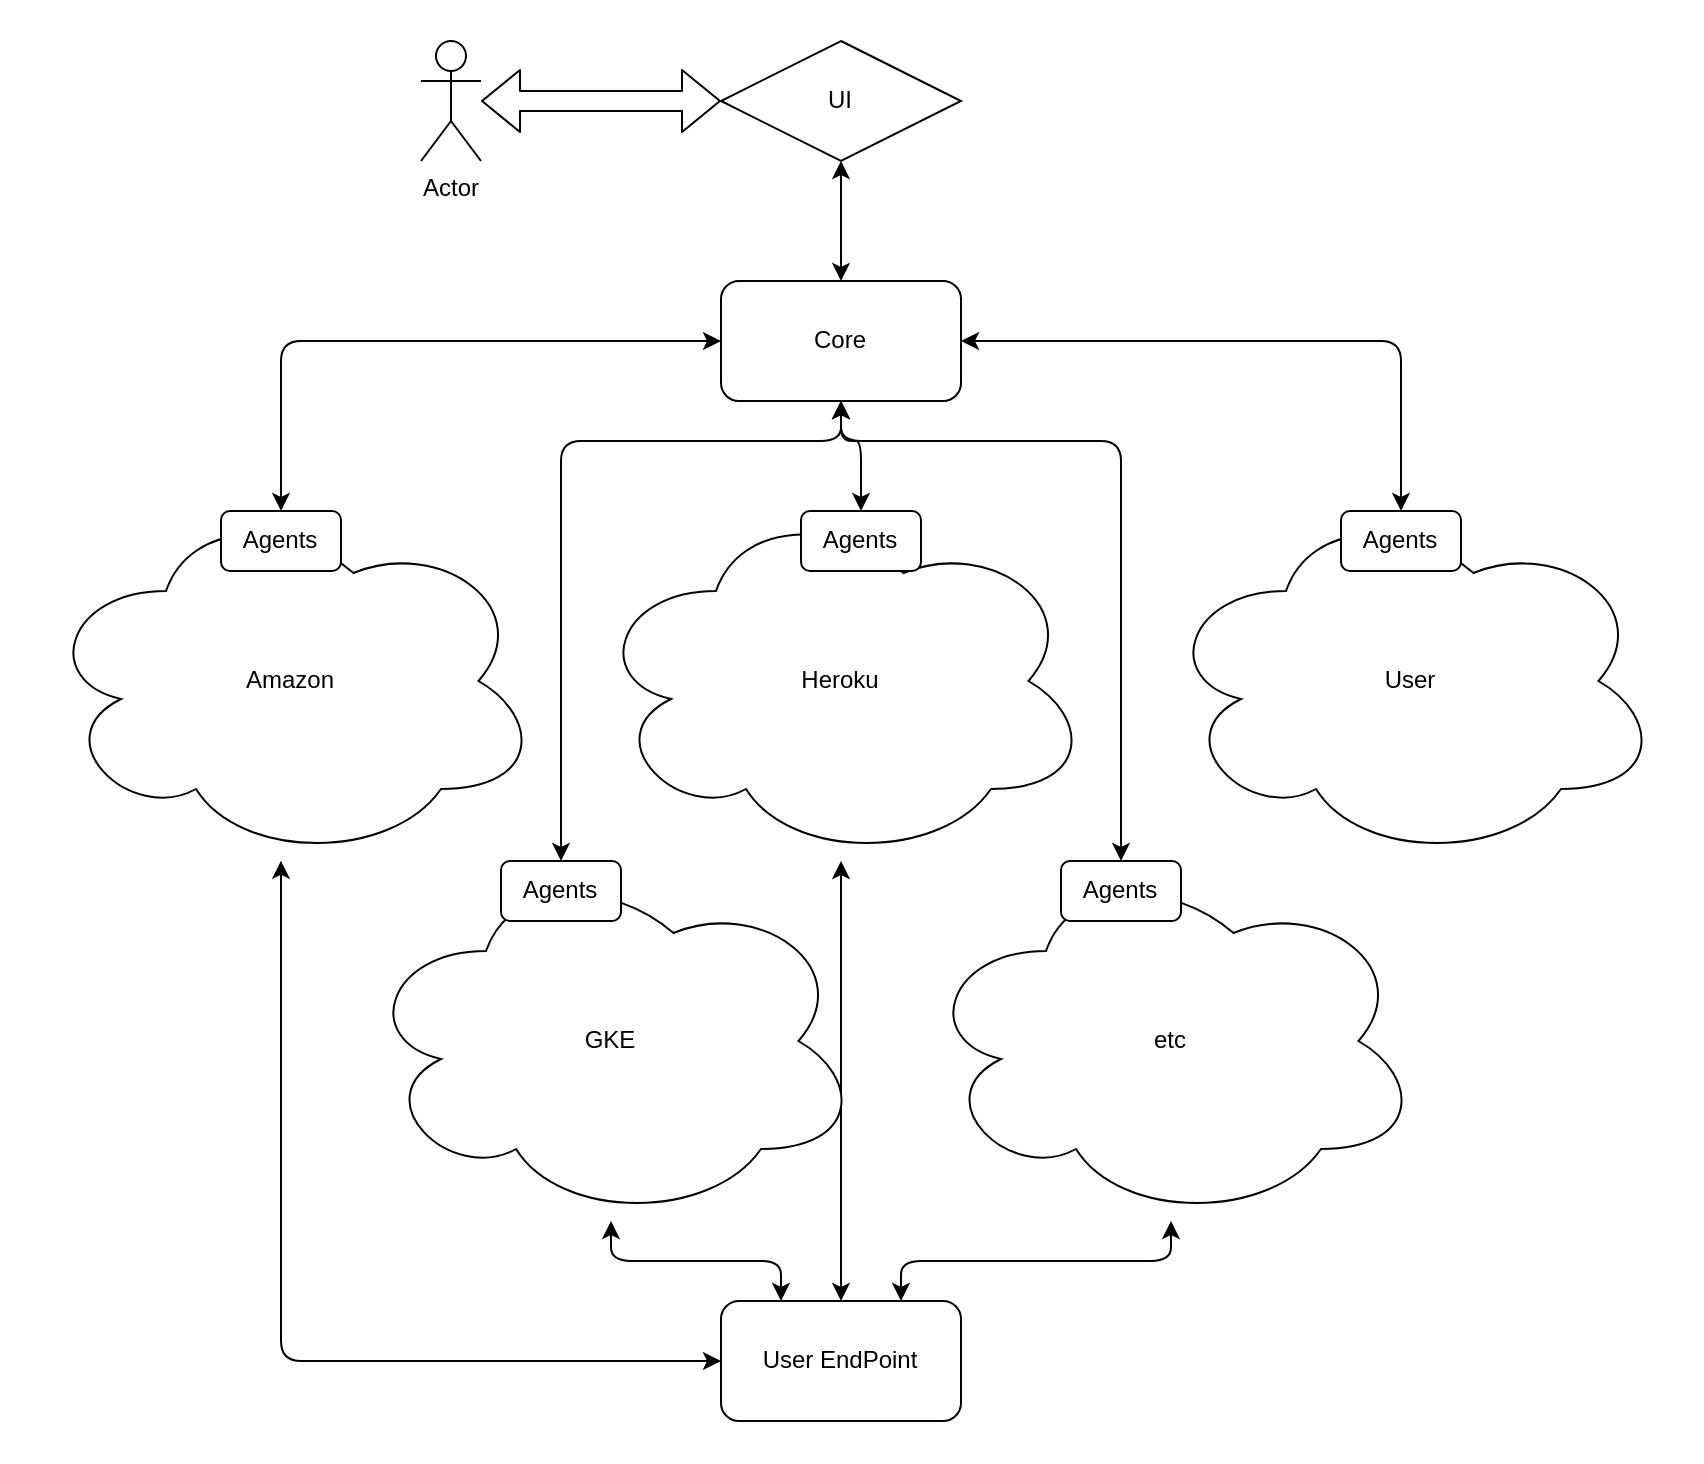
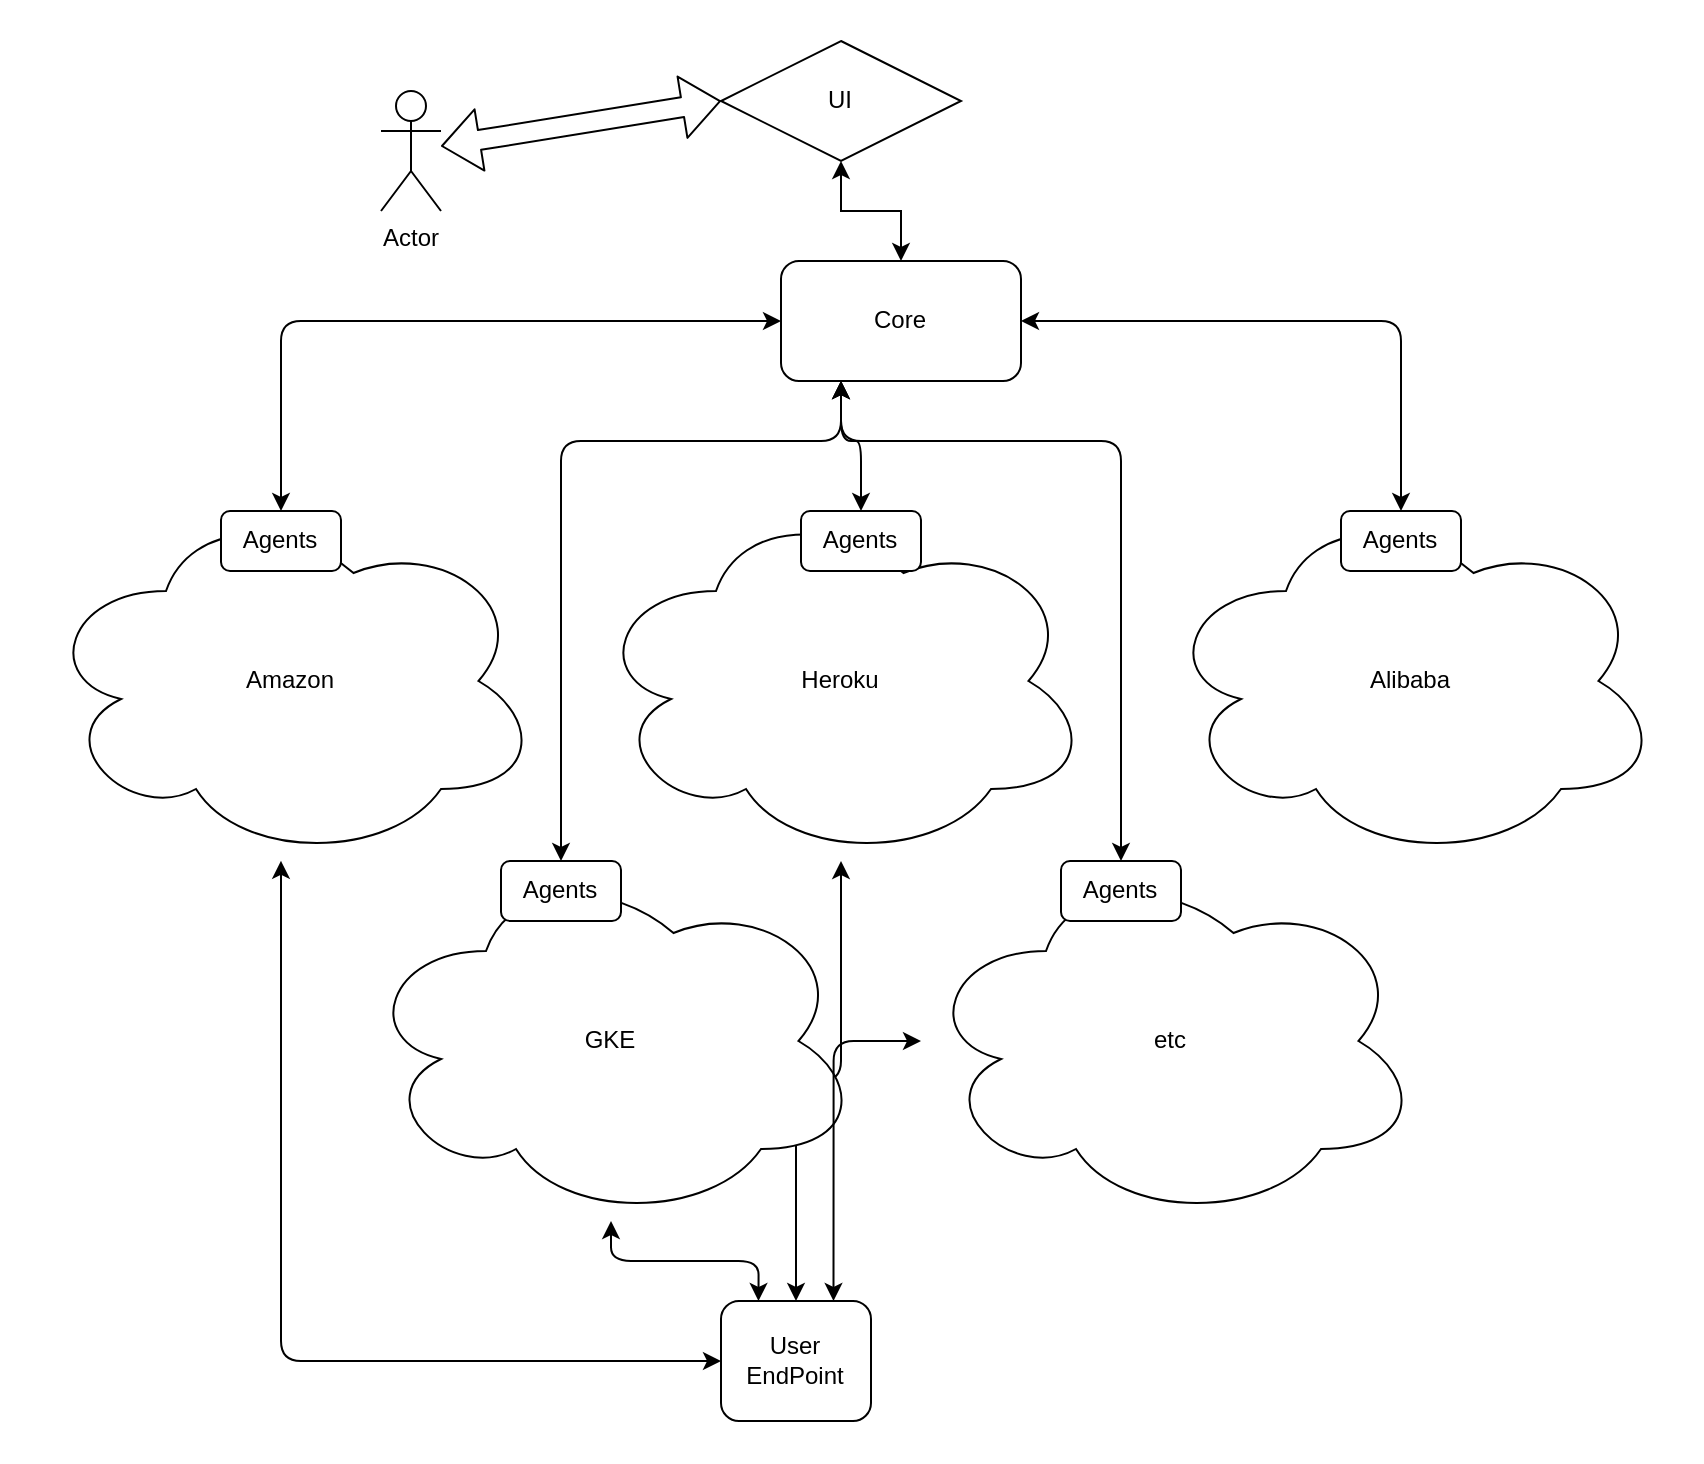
- <mxCell id="19" value="Actor" style="shape=umlActor;verticalLabelPosition=bottom;verticalAlign=top;html=1;outlineConnect=0;" parent="1" vertex="1"><mxGeometry x="210" y="20" width="30" height="60" as="geometry" /></mxCell>
+ <mxCell id="19" value="Actor" style="shape=umlActor;verticalLabelPosition=bottom;verticalAlign=top;html=1;outlineConnect=0;" parent="1" vertex="1"><mxGeometry x="190" y="45" width="30" height="60" as="geometry" /></mxCell>
- <mxCell id="9" value="Core" style="rounded=1;whiteSpace=wrap;html=1;" parent="1" vertex="1"><mxGeometry x="360" y="140" width="120" height="60" as="geometry" /></mxCell>
+ <mxCell id="9" value="Core" style="rounded=1;whiteSpace=wrap;html=1;" parent="1" vertex="1"><mxGeometry x="390" y="130" width="120" height="60" as="geometry" /></mxCell>
- <mxCell id="14" value="User" style="ellipse;shape=cloud;whiteSpace=wrap;html=1;" parent="1" vertex="1"><mxGeometry x="580" y="250" width="250" height="180" as="geometry" /></mxCell>
+ <mxCell id="14" value="Alibaba" style="ellipse;shape=cloud;whiteSpace=wrap;html=1;" parent="1" vertex="1"><mxGeometry x="580" y="250" width="250" height="180" as="geometry" /></mxCell>
- <mxCell id="21" value="User EndPoint" style="rounded=1;whiteSpace=wrap;html=1;" parent="1" vertex="1"><mxGeometry x="360" y="650" width="120" height="60" as="geometry" /></mxCell>
+ <mxCell id="21" value="User EndPoint" style="rounded=1;whiteSpace=wrap;html=1;" parent="1" vertex="1"><mxGeometry x="360" y="650" width="75" height="60" as="geometry" /></mxCell>
